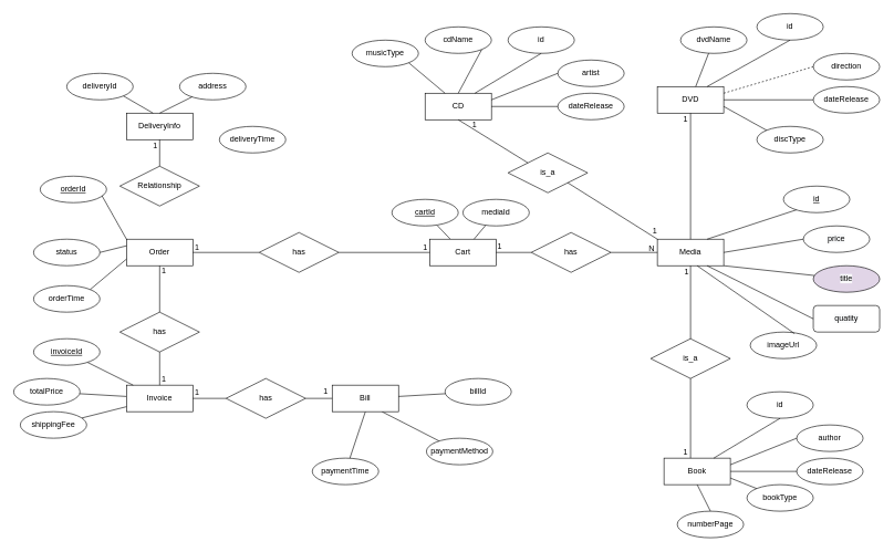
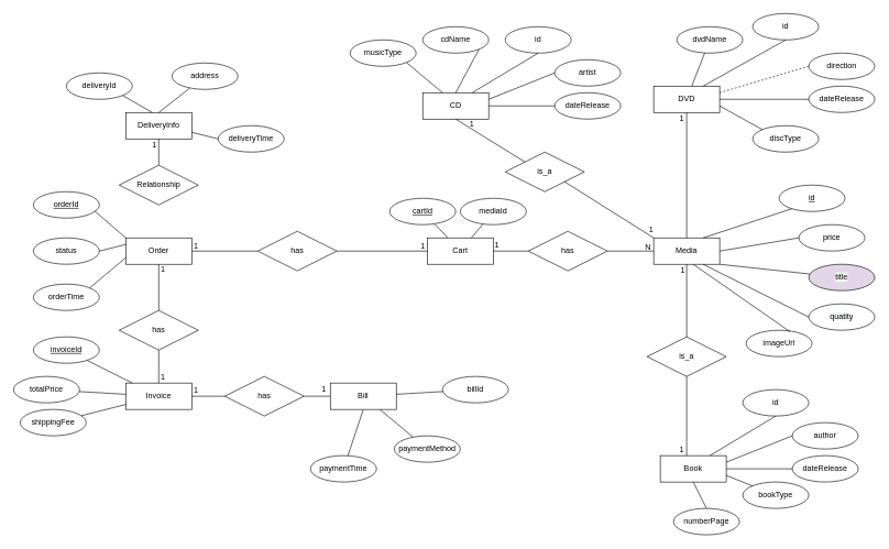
- <mxCell id="108" value="address" style="ellipse;whiteSpace=wrap;html=1;align=center;" vertex="1" parent="1"><mxGeometry x="270" y="110" width="100" height="40" as="geometry" /></mxCell>
+ <mxCell id="108" value="address" style="ellipse;whiteSpace=wrap;html=1;align=center;" vertex="1" parent="1"><mxGeometry x="260" y="95" width="100" height="40" as="geometry" /></mxCell>
+ <mxCell id="111" value="" style="endArrow=none;html=1;rounded=0;exitX=1;exitY=0.75;exitDx=0;exitDy=0;entryX=0;entryY=0.5;entryDx=0;entryDy=0;" edge="1" parent="1" source="106" target="109"><mxGeometry relative="1" as="geometry"><mxPoint x="225" y="180" as="sourcePoint" /><mxPoint x="293.793" y="153.793" as="targetPoint" /></mxGeometry></mxCell>
- <mxCell id="76" value="orderId" style="ellipse;whiteSpace=wrap;html=1;align=center;fontStyle=4;" vertex="1" parent="1"><mxGeometry x="60" y="265" width="100" height="40" as="geometry" /></mxCell>
+ <mxCell id="76" value="orderId" style="ellipse;whiteSpace=wrap;html=1;align=center;fontStyle=4;" vertex="1" parent="1"><mxGeometry x="50" y="290" width="100" height="40" as="geometry" /></mxCell>
- <mxCell id="5" value="&lt;span style=&quot;color: rgb(0 , 0 , 0) ; font-family: &amp;#34;helvetica&amp;#34; ; font-size: 12px ; font-style: normal ; font-weight: 400 ; letter-spacing: normal ; text-align: center ; text-indent: 0px ; text-transform: none ; word-spacing: 0px ; background-color: rgb(248 , 249 , 250) ; display: inline ; float: none&quot;&gt;quatity&lt;/span&gt;" style="whiteSpace=wrap;html=1;align=center;rounded=1;" vertex="1" parent="1"><mxGeometry x="1225" y="460" width="100" height="40" as="geometry" /></mxCell>
+ <mxCell id="5" value="&lt;span style=&quot;color: rgb(0 , 0 , 0) ; font-family: &amp;#34;helvetica&amp;#34; ; font-size: 12px ; font-style: normal ; font-weight: 400 ; letter-spacing: normal ; text-align: center ; text-indent: 0px ; text-transform: none ; word-spacing: 0px ; background-color: rgb(248 , 249 , 250) ; display: inline ; float: none&quot;&gt;quatity&lt;/span&gt;" style="ellipse;whiteSpace=wrap;html=1;align=center;" vertex="1" parent="1"><mxGeometry x="1225" y="460" width="100" height="40" as="geometry" /></mxCell>
- <mxCell id="89" value="paymentMethod" style="ellipse;whiteSpace=wrap;html=1;align=center;" vertex="1" parent="1"><mxGeometry x="642" y="660" width="100" height="40" as="geometry" /></mxCell>
+ <mxCell id="89" value="paymentMethod" style="ellipse;whiteSpace=wrap;html=1;align=center;" vertex="1" parent="1"><mxGeometry x="597" y="660" width="100" height="40" as="geometry" /></mxCell>
